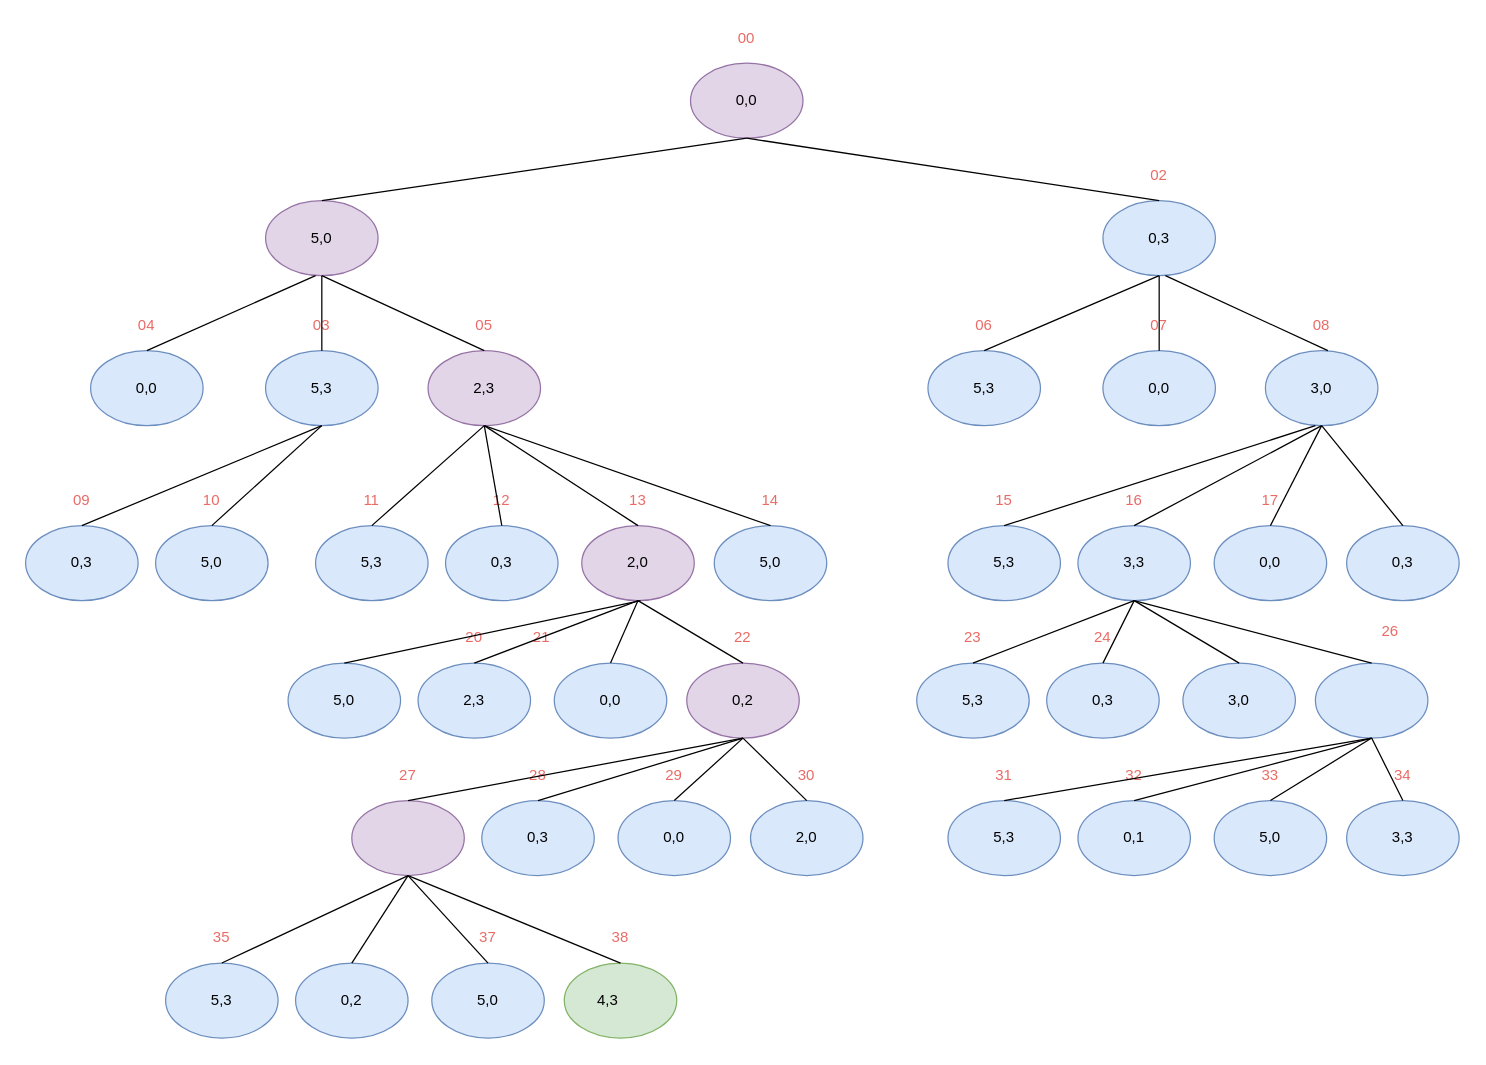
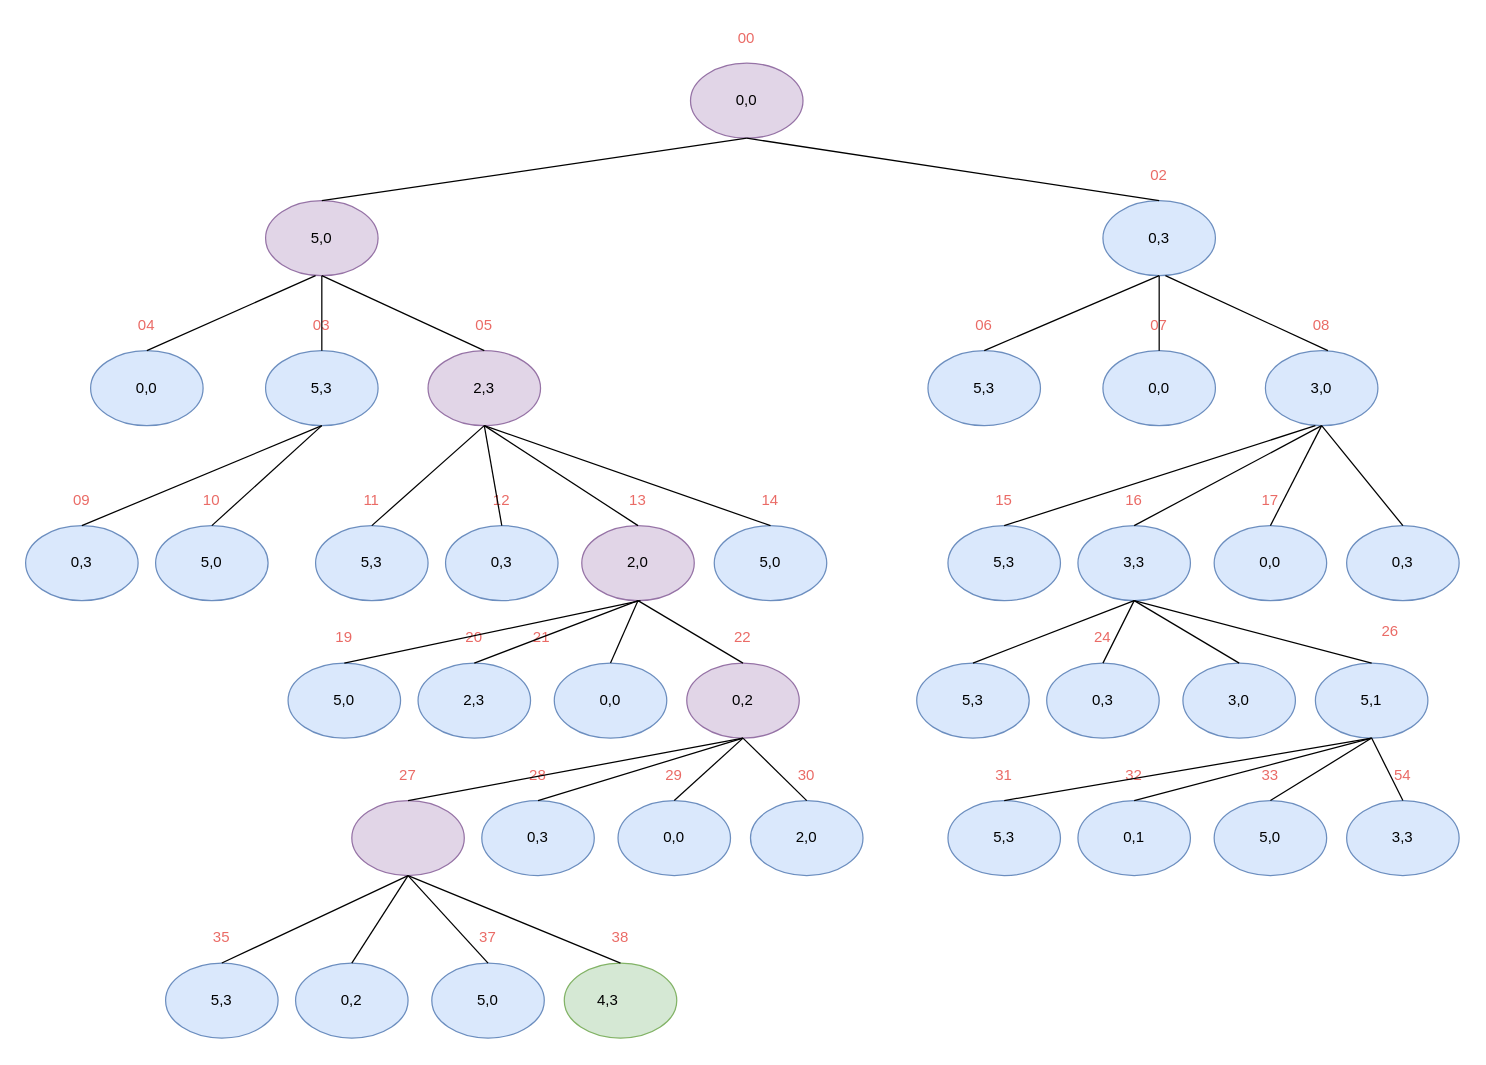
+ <mxCell id="86" value="19" style="text;html=1;strokeColor=none;fillColor=none;align=center;verticalAlign=middle;whiteSpace=wrap;rounded=0;fontColor=#EA6B66;" parent="1" vertex="1"><mxGeometry x="255" y="500" width="40" height="20" as="geometry" /></mxCell>
- <mxCell id="97" value="23" style="text;html=1;strokeColor=none;fillColor=none;align=center;verticalAlign=middle;whiteSpace=wrap;rounded=0;fontColor=#EA6B66;" parent="1" vertex="1"><mxGeometry x="758" y="500" width="40" height="20" as="geometry" /></mxCell>
+ <mxCell id="93" value="5,1" style="text;html=1;strokeColor=none;fillColor=none;align=center;verticalAlign=middle;whiteSpace=wrap;rounded=0;" parent="1" vertex="1"><mxGeometry x="1077" y="550" width="40" height="20" as="geometry" /></mxCell>
- <mxCell id="117" value="34" style="text;html=1;strokeColor=none;fillColor=none;align=center;verticalAlign=middle;whiteSpace=wrap;rounded=0;fontColor=#EA6B66;" parent="1" vertex="1"><mxGeometry x="1102" y="610" width="40" height="20" as="geometry" /></mxCell>
+ <mxCell id="117" value="54" style="text;html=1;strokeColor=none;fillColor=none;align=center;verticalAlign=middle;whiteSpace=wrap;rounded=0;fontColor=#EA6B66;" parent="1" vertex="1"><mxGeometry x="1102" y="610" width="40" height="20" as="geometry" /></mxCell>
